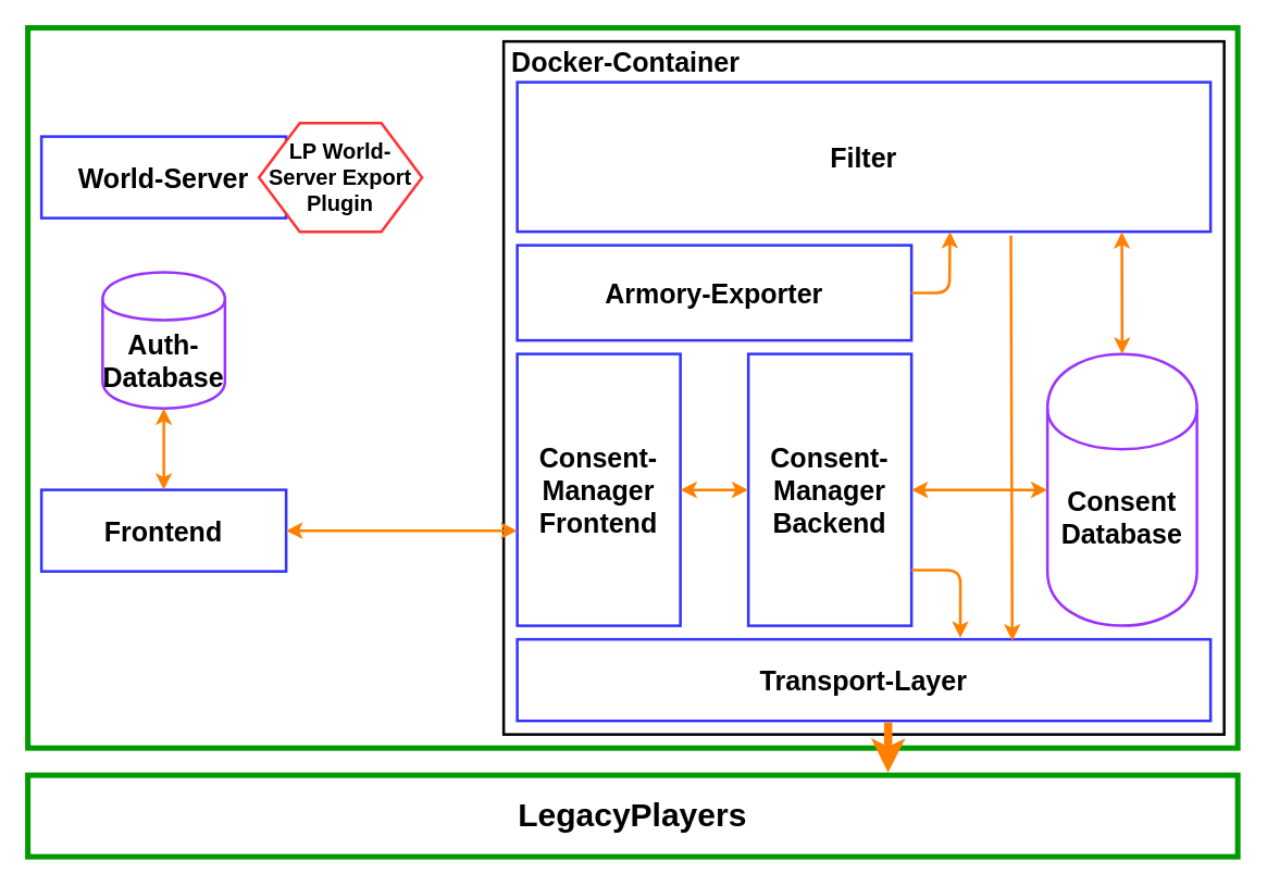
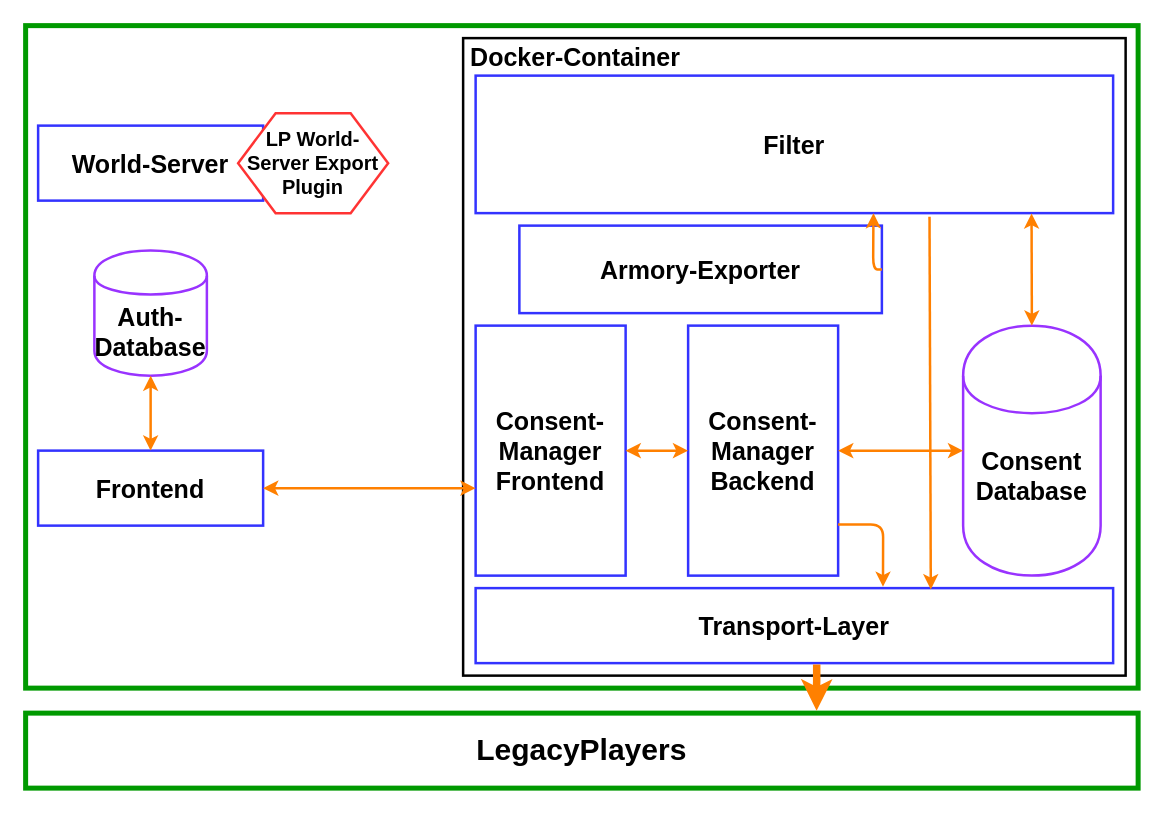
- <mxCell id="13" value="&lt;div style=&quot;font-size: 20px&quot;&gt;&lt;font style=&quot;font-size: 20px&quot;&gt;&lt;b&gt;Armory-Exporter&lt;/b&gt;&lt;/font&gt;&lt;/div&gt;" style="rounded=0;whiteSpace=wrap;html=1;strokeColor=#3333FF;strokeWidth=2;fillColor=#ffffff;" vertex="1" parent="1"><mxGeometry x="380" y="180" width="290" height="70" as="geometry" /></mxCell>
+ <mxCell id="13" value="&lt;div style=&quot;font-size: 20px&quot;&gt;&lt;font style=&quot;font-size: 20px&quot;&gt;&lt;b&gt;Armory-Exporter&lt;/b&gt;&lt;/font&gt;&lt;/div&gt;" style="rounded=0;whiteSpace=wrap;html=1;strokeColor=#3333FF;strokeWidth=2;fillColor=#ffffff;" vertex="1" parent="1"><mxGeometry x="415" y="180" width="290" height="70" as="geometry" /></mxCell>
